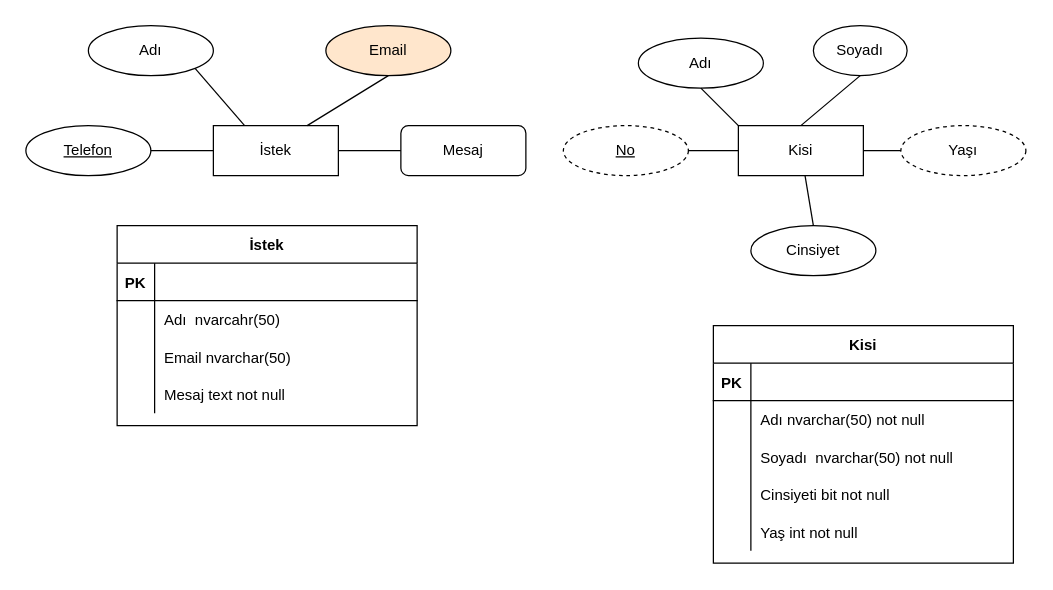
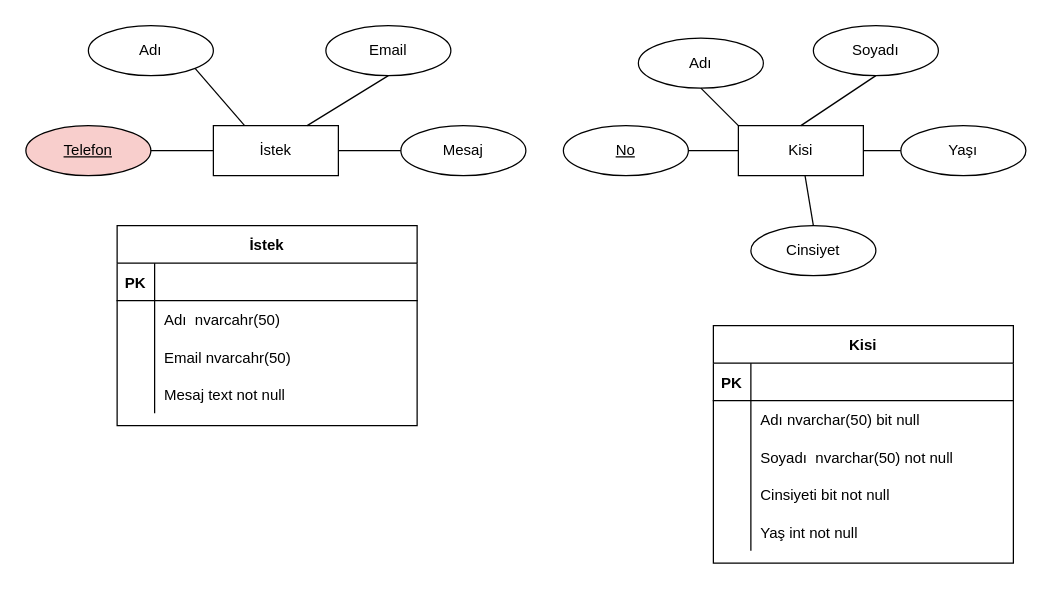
- <mxCell id="4" value="Email" style="ellipse;whiteSpace=wrap;html=1;align=center;fillColor=#ffe6cc;" parent="1" vertex="1"><mxGeometry x="260" y="20" width="100" height="40" as="geometry" /></mxCell>
+ <mxCell id="4" value="Email" style="ellipse;whiteSpace=wrap;html=1;align=center;" parent="1" vertex="1"><mxGeometry x="260" y="20" width="100" height="40" as="geometry" /></mxCell>
- <mxCell id="25" value="Soyadı" style="ellipse;whiteSpace=wrap;html=1;align=center;" vertex="1" parent="1"><mxGeometry x="650" y="20" width="75" height="40" as="geometry" /></mxCell>
+ <mxCell id="25" value="Soyadı" style="ellipse;whiteSpace=wrap;html=1;align=center;" vertex="1" parent="1"><mxGeometry x="650" y="20" width="100" height="40" as="geometry" /></mxCell>
- <mxCell id="9" value="Telefon" style="ellipse;whiteSpace=wrap;html=1;align=center;fontStyle=4;" parent="1" vertex="1"><mxGeometry x="20" y="100" width="100" height="40" as="geometry" /></mxCell>
+ <mxCell id="9" value="Telefon" style="ellipse;whiteSpace=wrap;html=1;align=center;fontStyle=4;fillColor=#f8cecc;" parent="1" vertex="1"><mxGeometry x="20" y="100" width="100" height="40" as="geometry" /></mxCell>
- <mxCell id="5" value="Mesaj" style="whiteSpace=wrap;html=1;align=center;rounded=1;" parent="1" vertex="1"><mxGeometry x="320" y="100" width="100" height="40" as="geometry" /></mxCell>
+ <mxCell id="5" value="Mesaj" style="ellipse;whiteSpace=wrap;html=1;align=center;" parent="1" vertex="1"><mxGeometry x="320" y="100" width="100" height="40" as="geometry" /></mxCell>
- <mxCell id="32" value="No" style="ellipse;whiteSpace=wrap;html=1;align=center;fontStyle=4;dashed=1;" vertex="1" parent="1"><mxGeometry x="450" y="100" width="100" height="40" as="geometry" /></mxCell>
+ <mxCell id="32" value="No" style="ellipse;whiteSpace=wrap;html=1;align=center;fontStyle=4;" vertex="1" parent="1"><mxGeometry x="450" y="100" width="100" height="40" as="geometry" /></mxCell>
- <mxCell id="26" value="Yaşı" style="ellipse;whiteSpace=wrap;html=1;align=center;dashed=1;" vertex="1" parent="1"><mxGeometry x="720" y="100" width="100" height="40" as="geometry" /></mxCell>
+ <mxCell id="26" value="Yaşı" style="ellipse;whiteSpace=wrap;html=1;align=center;" vertex="1" parent="1"><mxGeometry x="720" y="100" width="100" height="40" as="geometry" /></mxCell>
- <mxCell id="19" value="Email nvarchar(50)" style="shape=partialRectangle;connectable=0;fillColor=none;top=0;left=0;bottom=0;right=0;align=left;spacingLeft=6;overflow=hidden;" parent="17" vertex="1"><mxGeometry x="30" width="210" height="30" as="geometry"><mxRectangle width="210" height="30" as="alternateBounds" /></mxGeometry></mxCell>
+ <mxCell id="19" value="Email nvarcahr(50)" style="shape=partialRectangle;connectable=0;fillColor=none;top=0;left=0;bottom=0;right=0;align=left;spacingLeft=6;overflow=hidden;" parent="17" vertex="1"><mxGeometry x="30" width="210" height="30" as="geometry"><mxRectangle width="210" height="30" as="alternateBounds" /></mxGeometry></mxCell>
- <mxCell id="39" value="Adı nvarchar(50) not null" style="shape=partialRectangle;connectable=0;fillColor=none;top=0;left=0;bottom=0;right=0;align=left;spacingLeft=6;overflow=hidden;" vertex="1" parent="37"><mxGeometry x="30" width="210" height="30" as="geometry"><mxRectangle width="210" height="30" as="alternateBounds" /></mxGeometry></mxCell>
+ <mxCell id="39" value="Adı nvarchar(50) bit null" style="shape=partialRectangle;connectable=0;fillColor=none;top=0;left=0;bottom=0;right=0;align=left;spacingLeft=6;overflow=hidden;" vertex="1" parent="37"><mxGeometry x="30" width="210" height="30" as="geometry"><mxRectangle width="210" height="30" as="alternateBounds" /></mxGeometry></mxCell>
